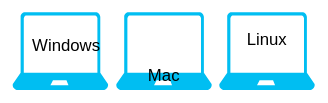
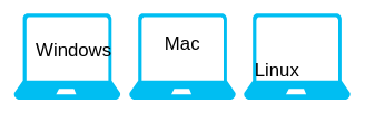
- <mxCell id="7" value="Linux" style="text;html=1;strokeColor=none;fillColor=none;align=center;verticalAlign=middle;whiteSpace=wrap;rounded=0;fontSize=28;" vertex="1" parent="1"><mxGeometry x="415" y="50" width="60" height="30" as="geometry" /></mxCell>
+ <mxCell id="7" value="Linux" style="text;html=1;strokeColor=none;fillColor=none;align=center;verticalAlign=middle;whiteSpace=wrap;rounded=0;fontSize=28;" vertex="1" parent="1"><mxGeometry x="385" y="90" width="60" height="30" as="geometry" /></mxCell>
- <mxCell id="5" value="Mac" style="text;html=1;strokeColor=none;fillColor=none;align=center;verticalAlign=middle;whiteSpace=wrap;rounded=0;fontSize=28;" vertex="1" parent="1"><mxGeometry x="243" y="110" width="60" height="30" as="geometry" /></mxCell>
+ <mxCell id="5" value="Mac" style="text;html=1;strokeColor=none;fillColor=none;align=center;verticalAlign=middle;whiteSpace=wrap;rounded=0;fontSize=28;" vertex="1" parent="1"><mxGeometry x="243" y="50" width="60" height="30" as="geometry" /></mxCell>
